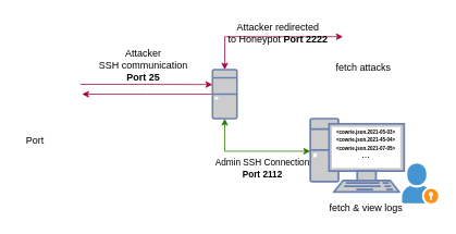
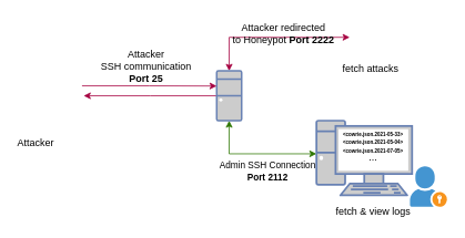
- <mxCell id="19" value="&lt;b&gt;&lt;font style=&quot;font-size: 6px&quot;&gt;&amp;lt;cowrie.json.2021-05-03&amp;gt;&lt;/font&gt;&lt;/b&gt;" style="text;html=1;align=center;verticalAlign=middle;resizable=0;points=[];autosize=1;strokeColor=none;" vertex="1" parent="13"><mxGeometry x="22.5" y="5" width="90" height="20" as="geometry" /></mxCell>
+ <mxCell id="19" value="&lt;b&gt;&lt;font style=&quot;font-size: 6px&quot;&gt;&amp;lt;cowrie.json.2021-05-33&amp;gt;&lt;/font&gt;&lt;/b&gt;" style="text;html=1;align=center;verticalAlign=middle;resizable=0;points=[];autosize=1;strokeColor=none;" vertex="1" parent="13"><mxGeometry x="22.5" y="5" width="90" height="20" as="geometry" /></mxCell>
- <mxCell id="18" value="&lt;b&gt;&lt;font style=&quot;font-size: 6px&quot;&gt;&amp;lt;cowrie.json.2021-45-04&amp;gt;&lt;/font&gt;&lt;/b&gt;" style="text;html=1;align=center;verticalAlign=middle;resizable=0;points=[];autosize=1;strokeColor=none;" vertex="1" parent="13"><mxGeometry x="22.5" y="15" width="90" height="20" as="geometry" /></mxCell>
+ <mxCell id="18" value="&lt;b&gt;&lt;font style=&quot;font-size: 6px&quot;&gt;&amp;lt;cowrie.json.2021-05-04&amp;gt;&lt;/font&gt;&lt;/b&gt;" style="text;html=1;align=center;verticalAlign=middle;resizable=0;points=[];autosize=1;strokeColor=none;" vertex="1" parent="13"><mxGeometry x="22.5" y="15" width="90" height="20" as="geometry" /></mxCell>
- <mxCell id="10" value="&lt;div&gt;Port&lt;/div&gt;" style="shape=image;html=1;verticalAlign=top;verticalLabelPosition=bottom;labelBackgroundColor=#ffffff;imageAspect=0;aspect=fixed;image=https://cdn0.iconfinder.com/data/icons/kameleon-free-pack-rounded/110/Hacker-128.png" vertex="1" parent="1"><mxGeometry x="20" y="115" width="43" height="43" as="geometry" /></mxCell>
+ <mxCell id="10" value="&lt;div&gt;Attacker&lt;/div&gt;" style="shape=image;html=1;verticalAlign=top;verticalLabelPosition=bottom;labelBackgroundColor=#ffffff;imageAspect=0;aspect=fixed;image=https://cdn0.iconfinder.com/data/icons/kameleon-free-pack-rounded/110/Hacker-128.png" vertex="1" parent="1"><mxGeometry x="20" y="115" width="43" height="43" as="geometry" /></mxCell>
